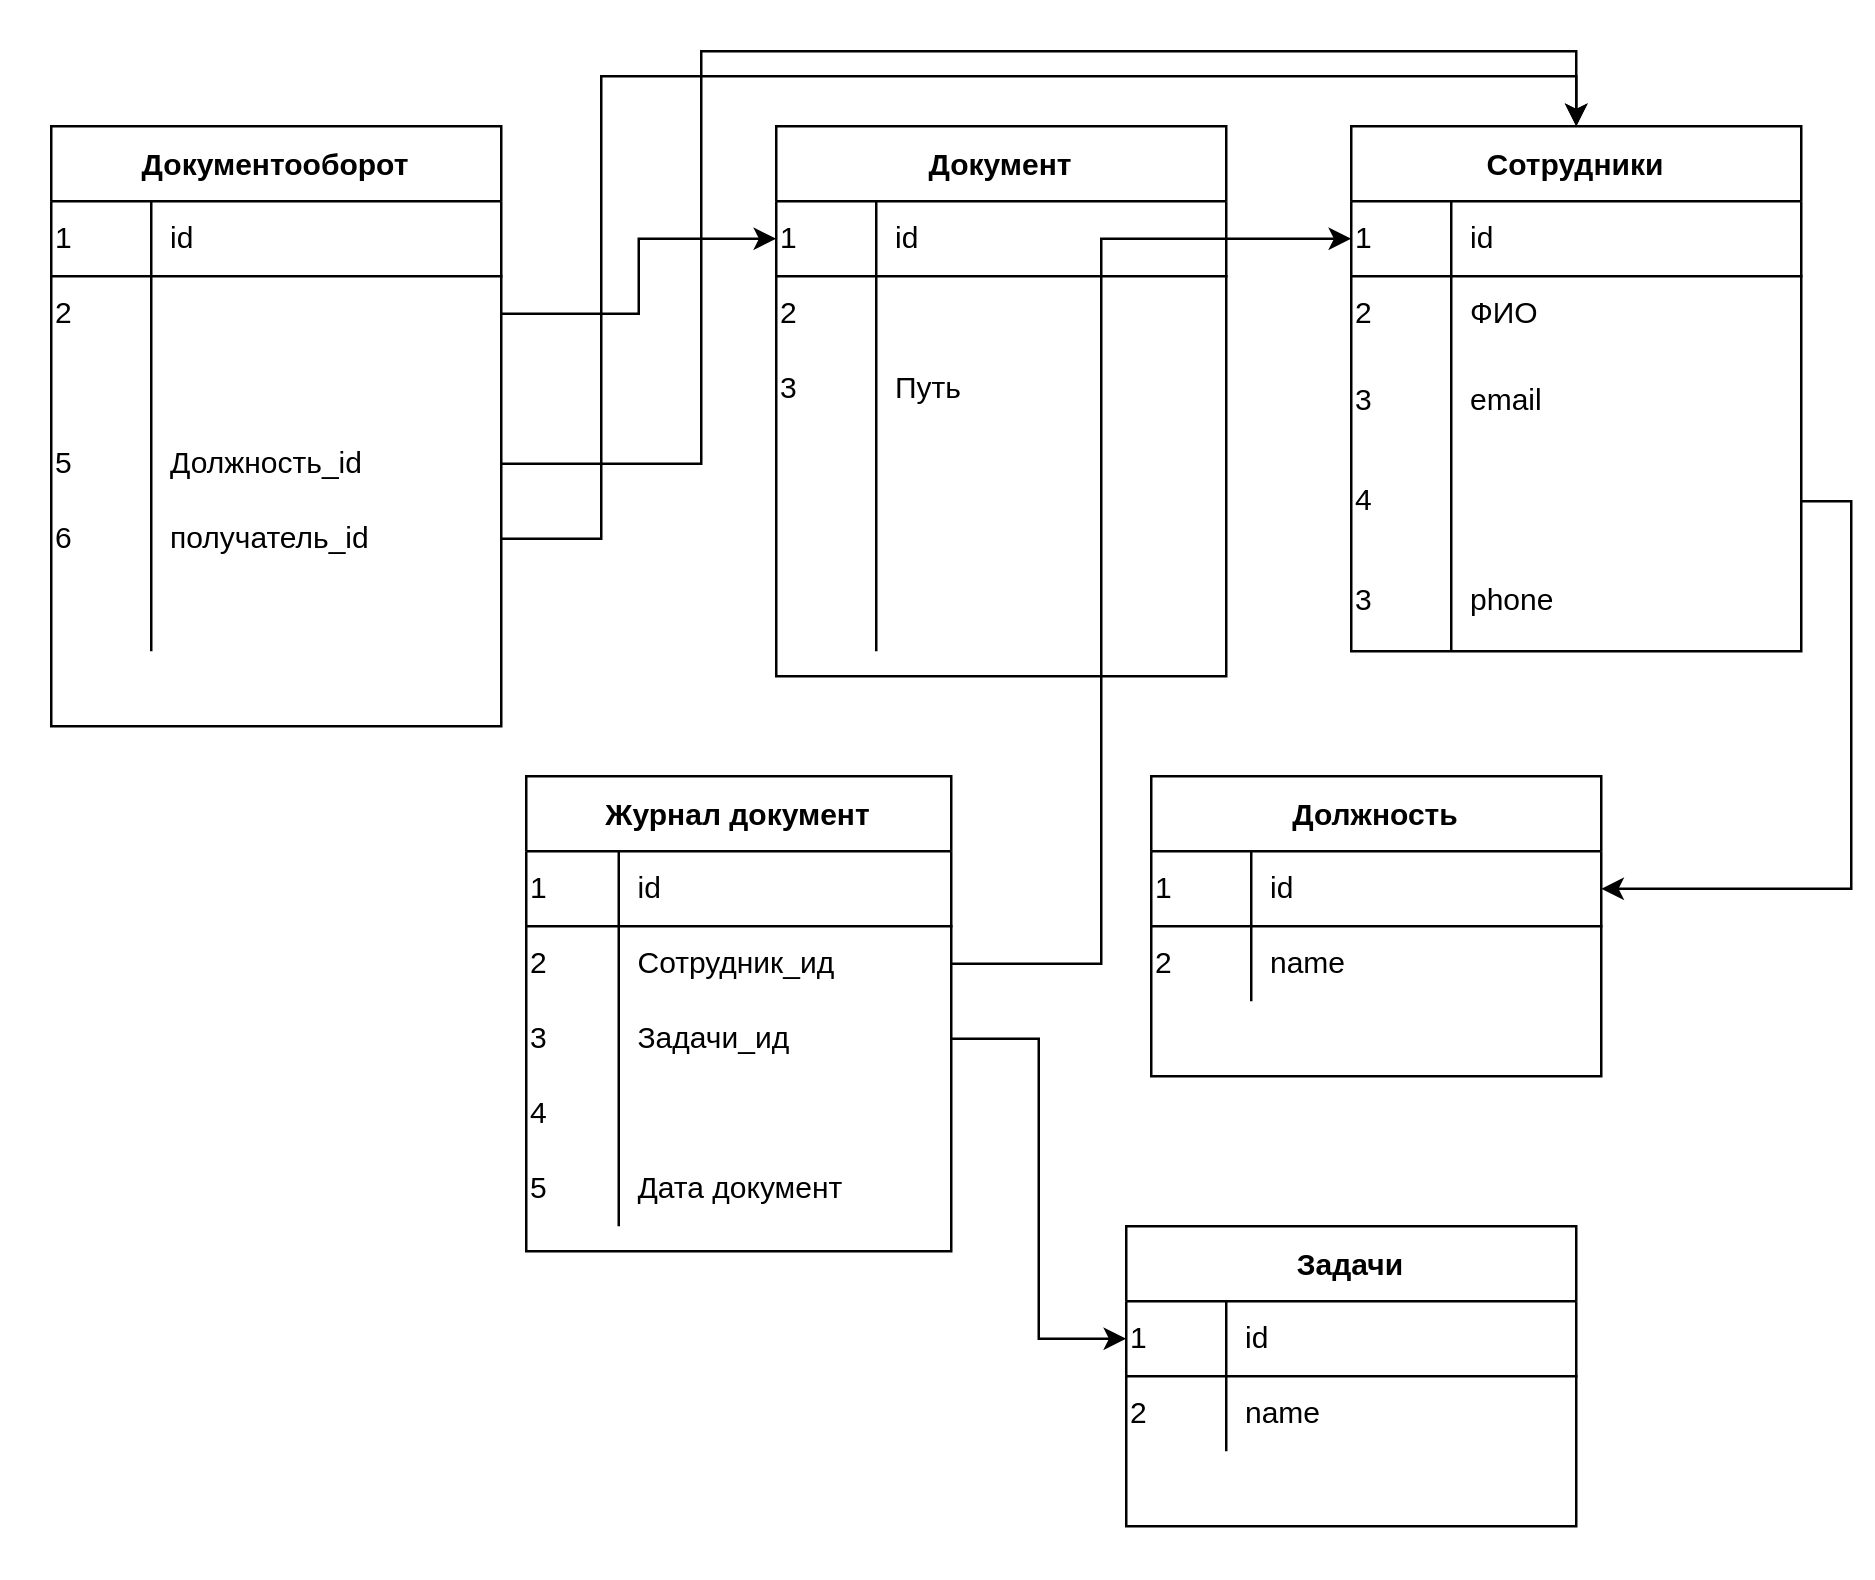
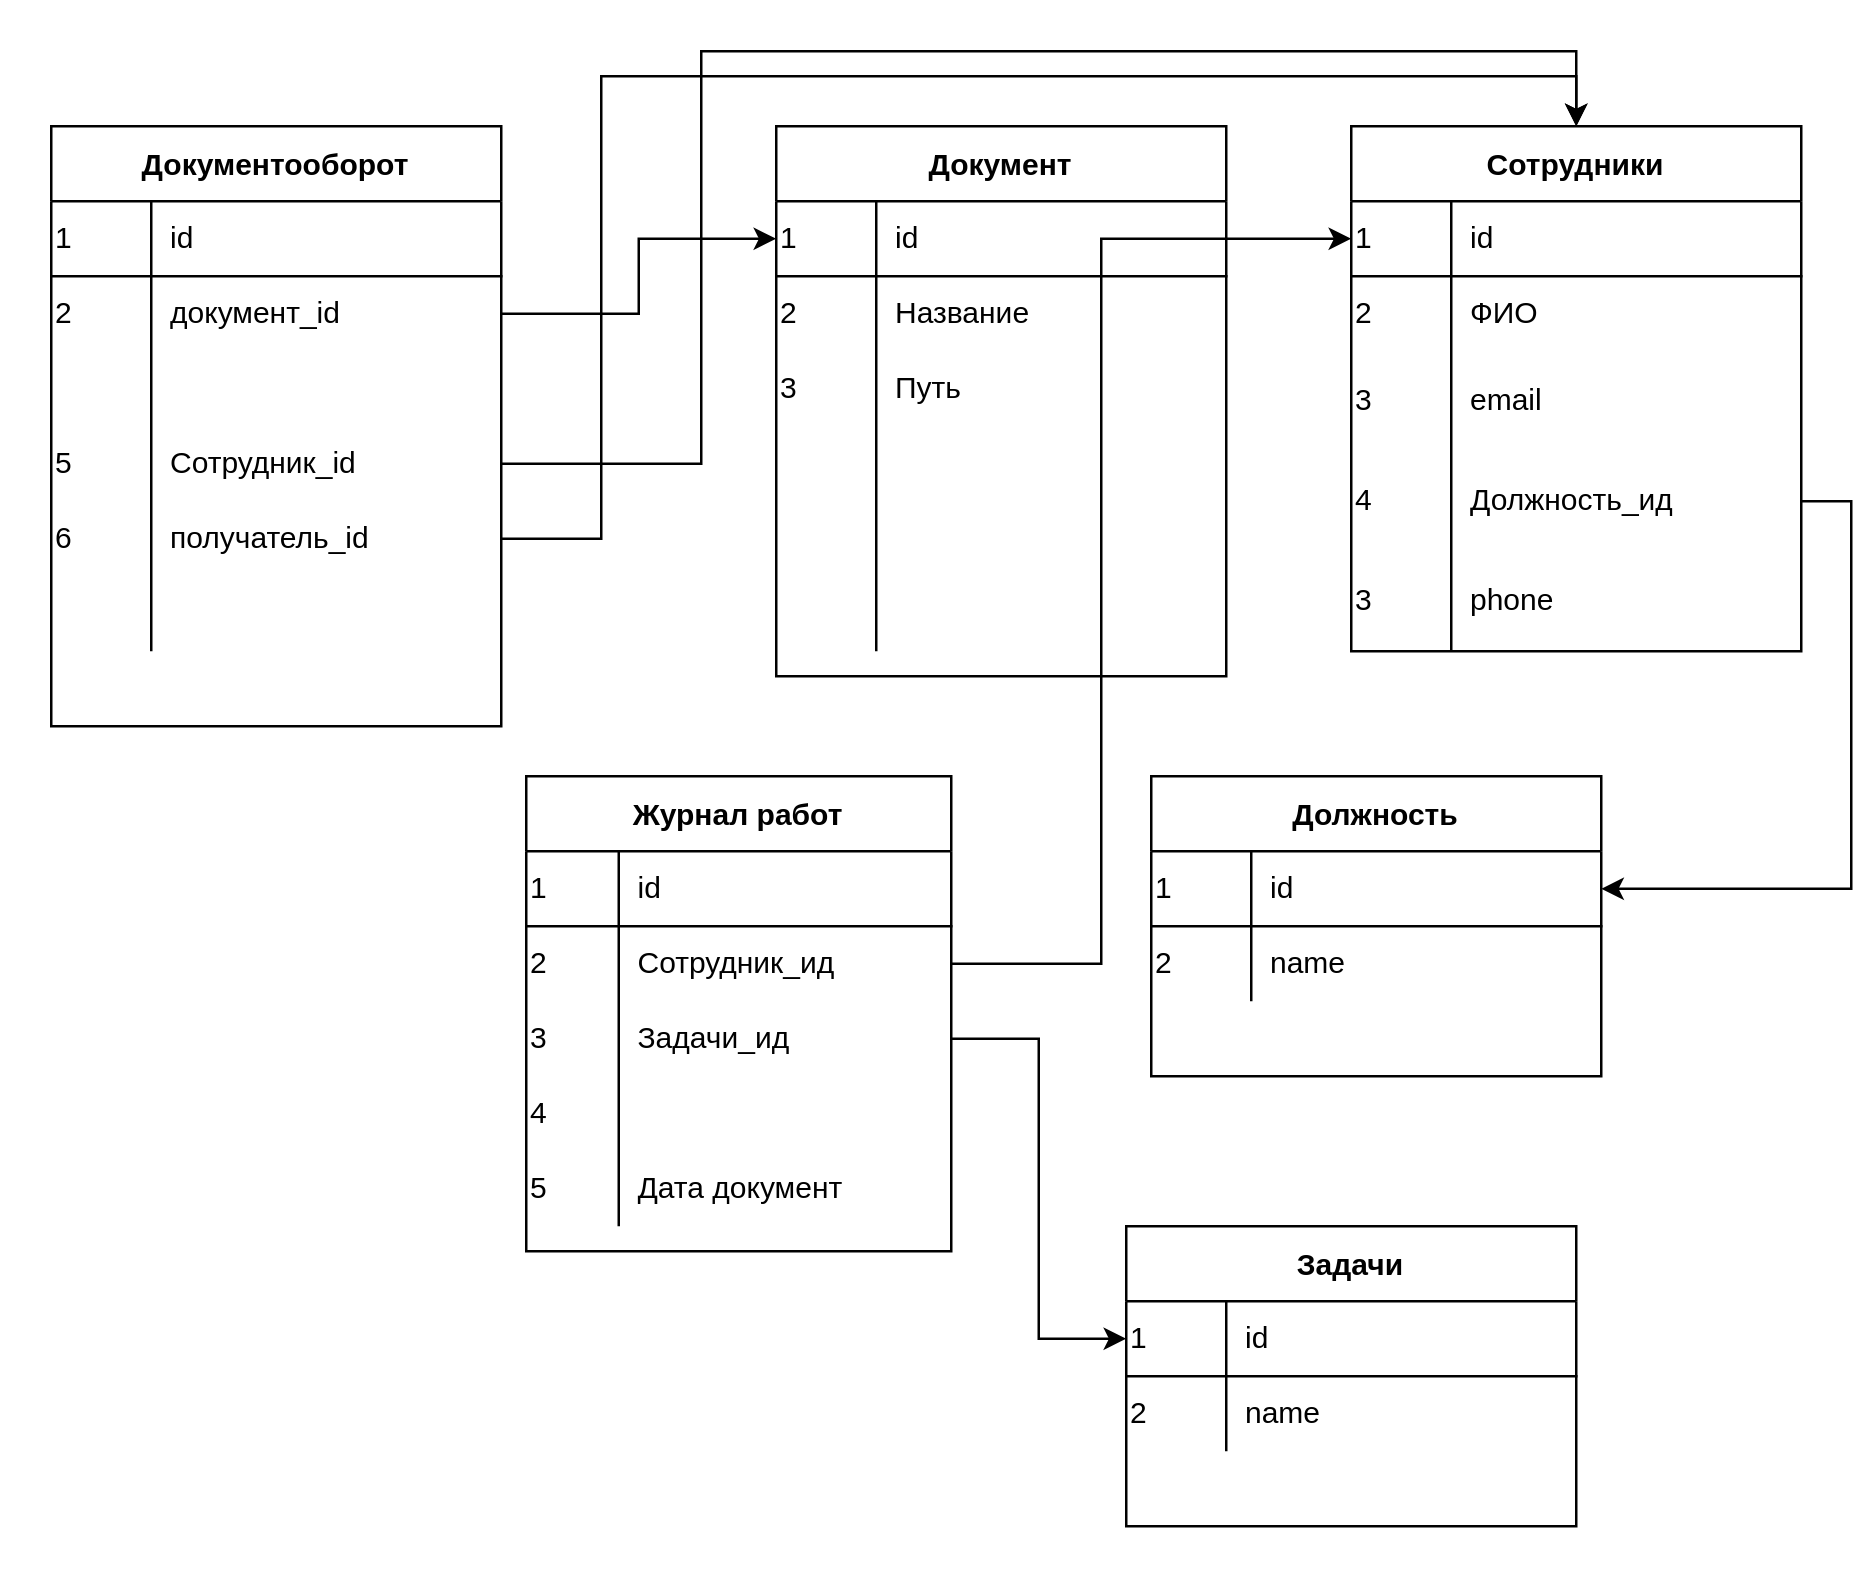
+ <mxCell id="10" value="документ_id" style="shape=partialRectangle;html=1;whiteSpace=wrap;connectable=0;fillColor=none;top=0;left=0;bottom=0;right=0;align=left;spacingLeft=6;overflow=hidden;pointerEvents=1;strokeWidth=1;" vertex="1" parent="8"><mxGeometry x="40" width="140" height="30" as="geometry"><mxRectangle width="140" height="30" as="alternateBounds" /></mxGeometry></mxCell>
+ <mxCell id="29" value="Название" style="shape=partialRectangle;html=1;whiteSpace=wrap;connectable=0;fillColor=none;top=0;left=0;bottom=0;right=0;align=left;spacingLeft=6;overflow=hidden;pointerEvents=1;strokeWidth=1;" vertex="1" parent="27"><mxGeometry x="40" width="140" height="30" as="geometry"><mxRectangle width="140" height="30" as="alternateBounds" /></mxGeometry></mxCell>
- <mxCell id="16" value="Должность_id" style="shape=partialRectangle;html=1;whiteSpace=wrap;connectable=0;fillColor=none;top=0;left=0;bottom=0;right=0;align=left;spacingLeft=6;overflow=hidden;pointerEvents=1;strokeWidth=1;" vertex="1" parent="14"><mxGeometry x="40" width="140" height="30" as="geometry"><mxRectangle width="140" height="30" as="alternateBounds" /></mxGeometry></mxCell>
+ <mxCell id="16" value="Сотрудник_id" style="shape=partialRectangle;html=1;whiteSpace=wrap;connectable=0;fillColor=none;top=0;left=0;bottom=0;right=0;align=left;spacingLeft=6;overflow=hidden;pointerEvents=1;strokeWidth=1;" vertex="1" parent="14"><mxGeometry x="40" width="140" height="30" as="geometry"><mxRectangle width="140" height="30" as="alternateBounds" /></mxGeometry></mxCell>
+ <mxCell id="55" value="Должность_ид" style="shape=partialRectangle;html=1;whiteSpace=wrap;connectable=0;fillColor=none;top=0;left=0;bottom=0;right=0;align=left;spacingLeft=6;overflow=hidden;pointerEvents=1;strokeWidth=1;" vertex="1" parent="53"><mxGeometry x="40" width="140" height="40" as="geometry"><mxRectangle width="140" height="40" as="alternateBounds" /></mxGeometry></mxCell>
- <mxCell id="67" value="Журнал документ" style="shape=table;startSize=30;container=1;collapsible=0;childLayout=tableLayout;fixedRows=1;rowLines=0;fontStyle=1;align=center;pointerEvents=1;strokeWidth=1;" vertex="1" parent="1"><mxGeometry x="210" y="310" width="170" height="190" as="geometry" /></mxCell>
+ <mxCell id="67" value="Журнал работ" style="shape=table;startSize=30;container=1;collapsible=0;childLayout=tableLayout;fixedRows=1;rowLines=0;fontStyle=1;align=center;pointerEvents=1;strokeWidth=1;" vertex="1" parent="1"><mxGeometry x="210" y="310" width="170" height="190" as="geometry" /></mxCell>
